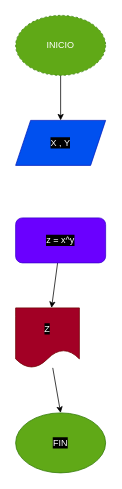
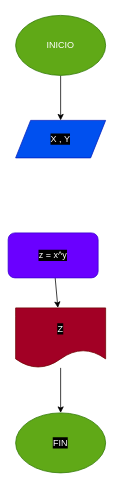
- <mxCell id="3" value="INICIO" style="ellipse;whiteSpace=wrap;html=1;fillColor=#60a917;fontColor=#ffffff;strokeColor=#2D7600;dashed=1;" vertex="1" parent="1"><mxGeometry x="20" y="20" width="120" height="80" as="geometry" /></mxCell>
+ <mxCell id="3" value="INICIO" style="ellipse;whiteSpace=wrap;html=1;fillColor=#60a917;fontColor=#ffffff;strokeColor=#2D7600;" vertex="1" parent="1"><mxGeometry x="20" y="20" width="120" height="80" as="geometry" /></mxCell>
- <mxCell id="4" value="&lt;font color=&quot;#ffffff&quot;&gt;X , Y&lt;/font&gt;" style="shape=parallelogram;perimeter=parallelogramPerimeter;whiteSpace=wrap;html=1;fixedSize=1;labelBackgroundColor=#000000;fontColor=#ffffff;fillColor=#0050ef;strokeColor=#001DBC;" vertex="1" parent="1"><mxGeometry x="20" y="160" width="120" height="60" as="geometry" /></mxCell>
+ <mxCell id="4" value="&lt;font color=&quot;#ffffff&quot;&gt;X , Y&lt;/font&gt;" style="shape=parallelogram;perimeter=parallelogramPerimeter;whiteSpace=wrap;html=1;fixedSize=1;labelBackgroundColor=#000000;fontColor=#ffffff;fillColor=#0050ef;strokeColor=#001DBC;" vertex="1" parent="1"><mxGeometry x="20" y="160" width="120" height="50" as="geometry" /></mxCell>
- <mxCell id="6" value="z = x^y" style="rounded=1;whiteSpace=wrap;html=1;labelBackgroundColor=#000000;fontColor=#ffffff;fillColor=#6a00ff;strokeColor=#3700CC;" vertex="1" parent="1"><mxGeometry x="20" y="290" width="120" height="60" as="geometry" /></mxCell>
+ <mxCell id="6" value="z = x^y" style="rounded=1;whiteSpace=wrap;html=1;labelBackgroundColor=#000000;fontColor=#ffffff;fillColor=#6a00ff;strokeColor=#3700CC;" vertex="1" parent="1"><mxGeometry x="10" y="310" width="120" height="60" as="geometry" /></mxCell>
- <mxCell id="8" value="Z" style="shape=document;whiteSpace=wrap;html=1;boundedLbl=1;labelBackgroundColor=#000000;fontColor=#ffffff;fillColor=#a20025;strokeColor=#6F0000;" vertex="1" parent="1"><mxGeometry x="20" y="410" width="85" height="80" as="geometry" /></mxCell>
+ <mxCell id="8" value="Z" style="shape=document;whiteSpace=wrap;html=1;boundedLbl=1;labelBackgroundColor=#000000;fontColor=#ffffff;fillColor=#a20025;strokeColor=#6F0000;" vertex="1" parent="1"><mxGeometry x="20" y="410" width="120" height="80" as="geometry" /></mxCell>
